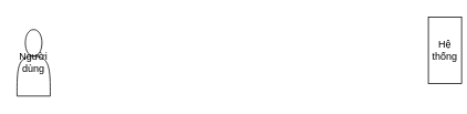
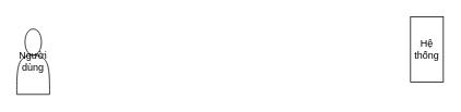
- <mxCell id="3" value="Hệ thống" style="shape=computer;whiteSpace=wrap;" vertex="1" parent="1"><mxGeometry x="515" y="20" width="40" height="80" as="geometry" /></mxCell>
+ <mxCell id="3" value="Hệ thống" style="shape=computer;whiteSpace=wrap;" vertex="1" parent="1"><mxGeometry x="500" y="20" width="40" height="80" as="geometry" /></mxCell>
